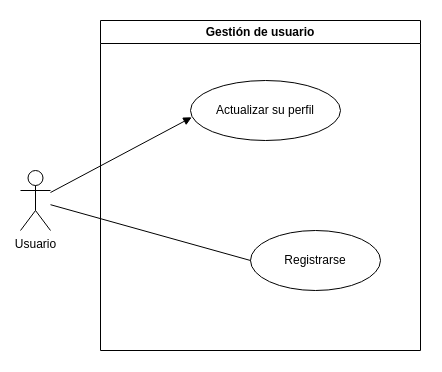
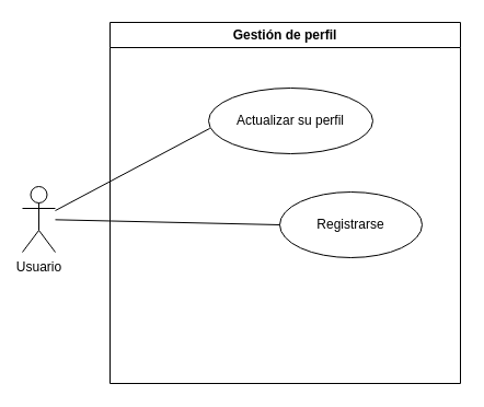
- <mxCell id="3" value="Gestión de usuario" style="swimlane;whiteSpace=wrap;html=1;" parent="1" vertex="1"><mxGeometry x="100" y="20" width="320" height="330" as="geometry"><mxRectangle x="170" y="90" width="140" height="30" as="alternateBounds" /></mxGeometry></mxCell>
+ <mxCell id="3" value="Gestión de perfil" style="swimlane;whiteSpace=wrap;html=1;" parent="1" vertex="1"><mxGeometry x="100" y="20" width="320" height="330" as="geometry"><mxRectangle x="170" y="90" width="140" height="30" as="alternateBounds" /></mxGeometry></mxCell>
- <mxCell id="6" value="" style="endArrow=block;html=1;rounded=0;entryX=0.008;entryY=0.614;entryDx=0;entryDy=0;entryPerimeter=0;" parent="1" source="2" target="4" edge="1"><mxGeometry width="50" height="50" relative="1" as="geometry"><mxPoint x="50" y="210" as="sourcePoint" /><mxPoint x="170" y="160" as="targetPoint" /></mxGeometry></mxCell>
+ <mxCell id="6" value="" style="endArrow=none;html=1;rounded=0;entryX=0.008;entryY=0.614;entryDx=0;entryDy=0;entryPerimeter=0;" parent="1" source="2" target="4" edge="1"><mxGeometry width="50" height="50" relative="1" as="geometry"><mxPoint x="50" y="210" as="sourcePoint" /><mxPoint x="170" y="160" as="targetPoint" /></mxGeometry></mxCell>
- <mxCell id="5" value="Registrarse" style="ellipse;whiteSpace=wrap;html=1;" parent="3" vertex="1"><mxGeometry x="150" y="210" width="130" height="60" as="geometry" /></mxCell>
+ <mxCell id="5" value="Registrarse" style="ellipse;whiteSpace=wrap;html=1;" parent="3" vertex="1"><mxGeometry x="155" y="155" width="130" height="60" as="geometry" /></mxCell>
